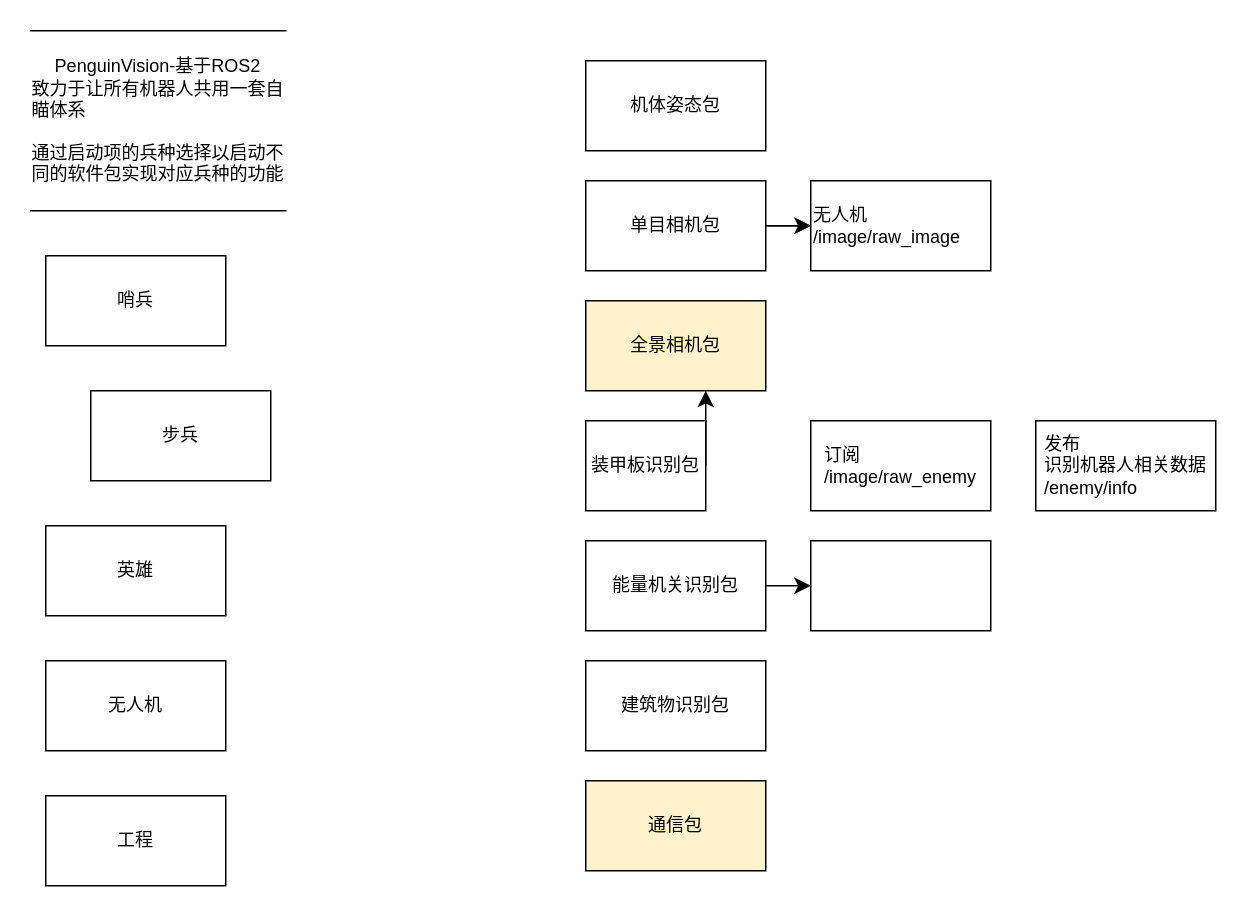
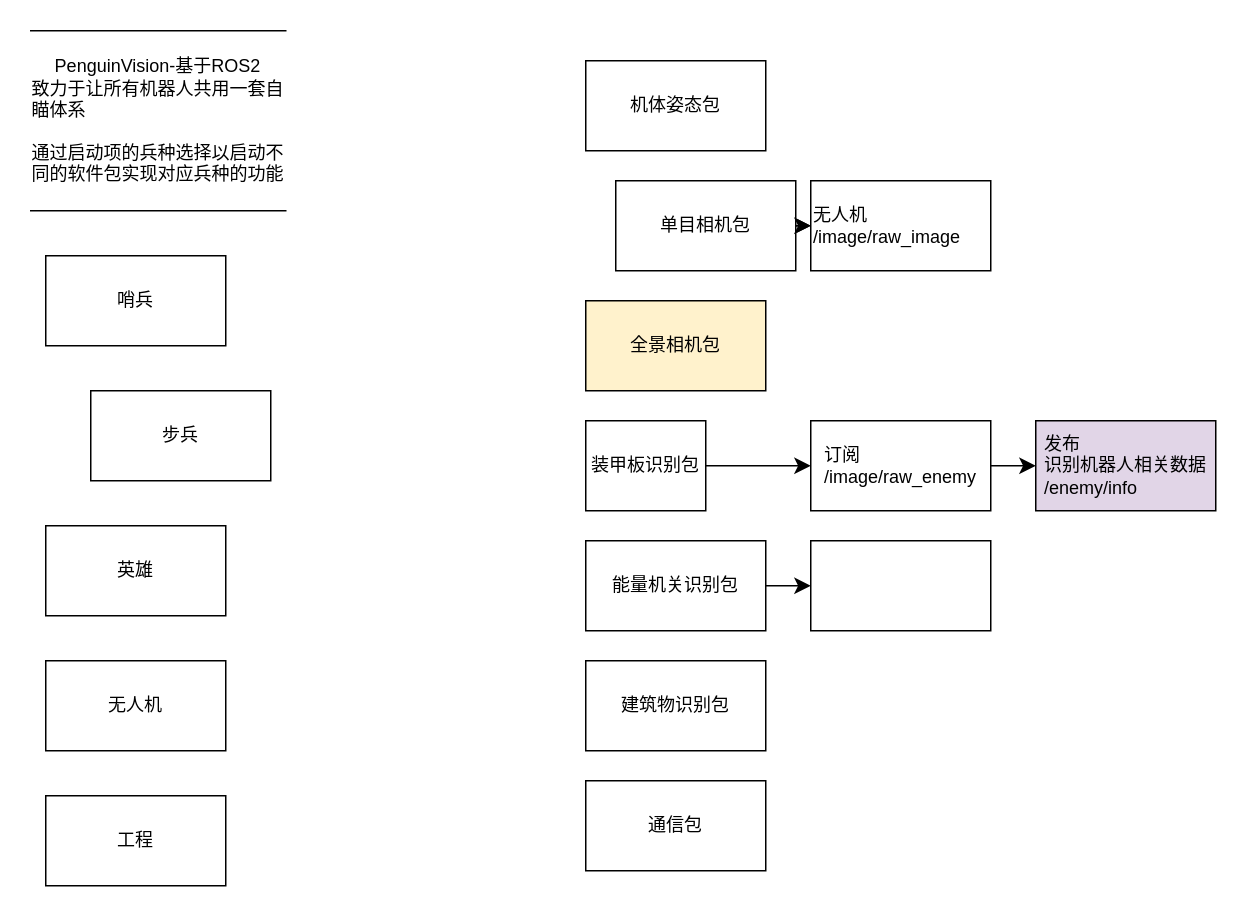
- <mxCell id="4" value="单目相机包" style="rounded=0;whiteSpace=wrap;html=1;" parent="1" vertex="1"><mxGeometry x="390" y="120" width="120" height="60" as="geometry" /></mxCell>
+ <mxCell id="4" value="单目相机包" style="rounded=0;whiteSpace=wrap;html=1;" parent="1" vertex="1"><mxGeometry x="410" y="120" width="120" height="60" as="geometry" /></mxCell>
- <mxCell id="16" value="" style="edgeStyle=elbowEdgeStyle;elbow=horizontal;endArrow=classic;html=1;curved=0;rounded=0;endSize=8;startSize=8;jumpStyle=none;exitX=1;exitY=0.5;exitDx=0;exitDy=0;" parent="1" source="6" target="5" edge="1"><mxGeometry width="50" height="50" relative="1" as="geometry"><mxPoint x="520" y="160" as="sourcePoint" /><mxPoint x="550" y="160" as="targetPoint" /></mxGeometry></mxCell>
+ <mxCell id="16" value="" style="edgeStyle=elbowEdgeStyle;elbow=horizontal;endArrow=classic;html=1;curved=0;rounded=0;endSize=8;startSize=8;jumpStyle=none;exitX=1;exitY=0.5;exitDx=0;exitDy=0;entryX=0;entryY=0.5;entryDx=0;entryDy=0;" parent="1" source="6" target="15" edge="1"><mxGeometry width="50" height="50" relative="1" as="geometry"><mxPoint x="520" y="160" as="sourcePoint" /><mxPoint x="550" y="160" as="targetPoint" /></mxGeometry></mxCell>
+ <mxCell id="18" value="" style="edgeStyle=elbowEdgeStyle;elbow=horizontal;endArrow=classic;html=1;curved=0;rounded=0;endSize=8;startSize=8;jumpStyle=none;exitX=1;exitY=0.5;exitDx=0;exitDy=0;entryX=0;entryY=0.5;entryDx=0;entryDy=0;" parent="1" source="15" target="17" edge="1"><mxGeometry width="50" height="50" relative="1" as="geometry"><mxPoint x="520" y="320" as="sourcePoint" /><mxPoint x="550" y="320" as="targetPoint" /></mxGeometry></mxCell>
- <mxCell id="17" value="&lt;div style=&quot;text-align: left;&quot;&gt;发布&lt;/div&gt;&lt;div style=&quot;text-align: left;&quot;&gt;识别机器人相关数据&lt;/div&gt;&lt;div style=&quot;text-align: left;&quot;&gt;/enemy/info&lt;/div&gt;" style="rounded=0;whiteSpace=wrap;html=1;" parent="1" vertex="1"><mxGeometry x="690" y="280" width="120" height="60" as="geometry" /></mxCell>
+ <mxCell id="17" value="&lt;div style=&quot;text-align: left;&quot;&gt;发布&lt;/div&gt;&lt;div style=&quot;text-align: left;&quot;&gt;识别机器人相关数据&lt;/div&gt;&lt;div style=&quot;text-align: left;&quot;&gt;/enemy/info&lt;/div&gt;" style="rounded=0;whiteSpace=wrap;html=1;fillColor=#e1d5e7;" parent="1" vertex="1"><mxGeometry x="690" y="280" width="120" height="60" as="geometry" /></mxCell>
- <mxCell id="23" value="通信包" style="rounded=0;whiteSpace=wrap;html=1;fillColor=#fff2cc;" vertex="1" parent="1"><mxGeometry x="390" y="520" width="120" height="60" as="geometry" /></mxCell>
+ <mxCell id="23" value="通信包" style="rounded=0;whiteSpace=wrap;html=1;" vertex="1" parent="1"><mxGeometry x="390" y="520" width="120" height="60" as="geometry" /></mxCell>
